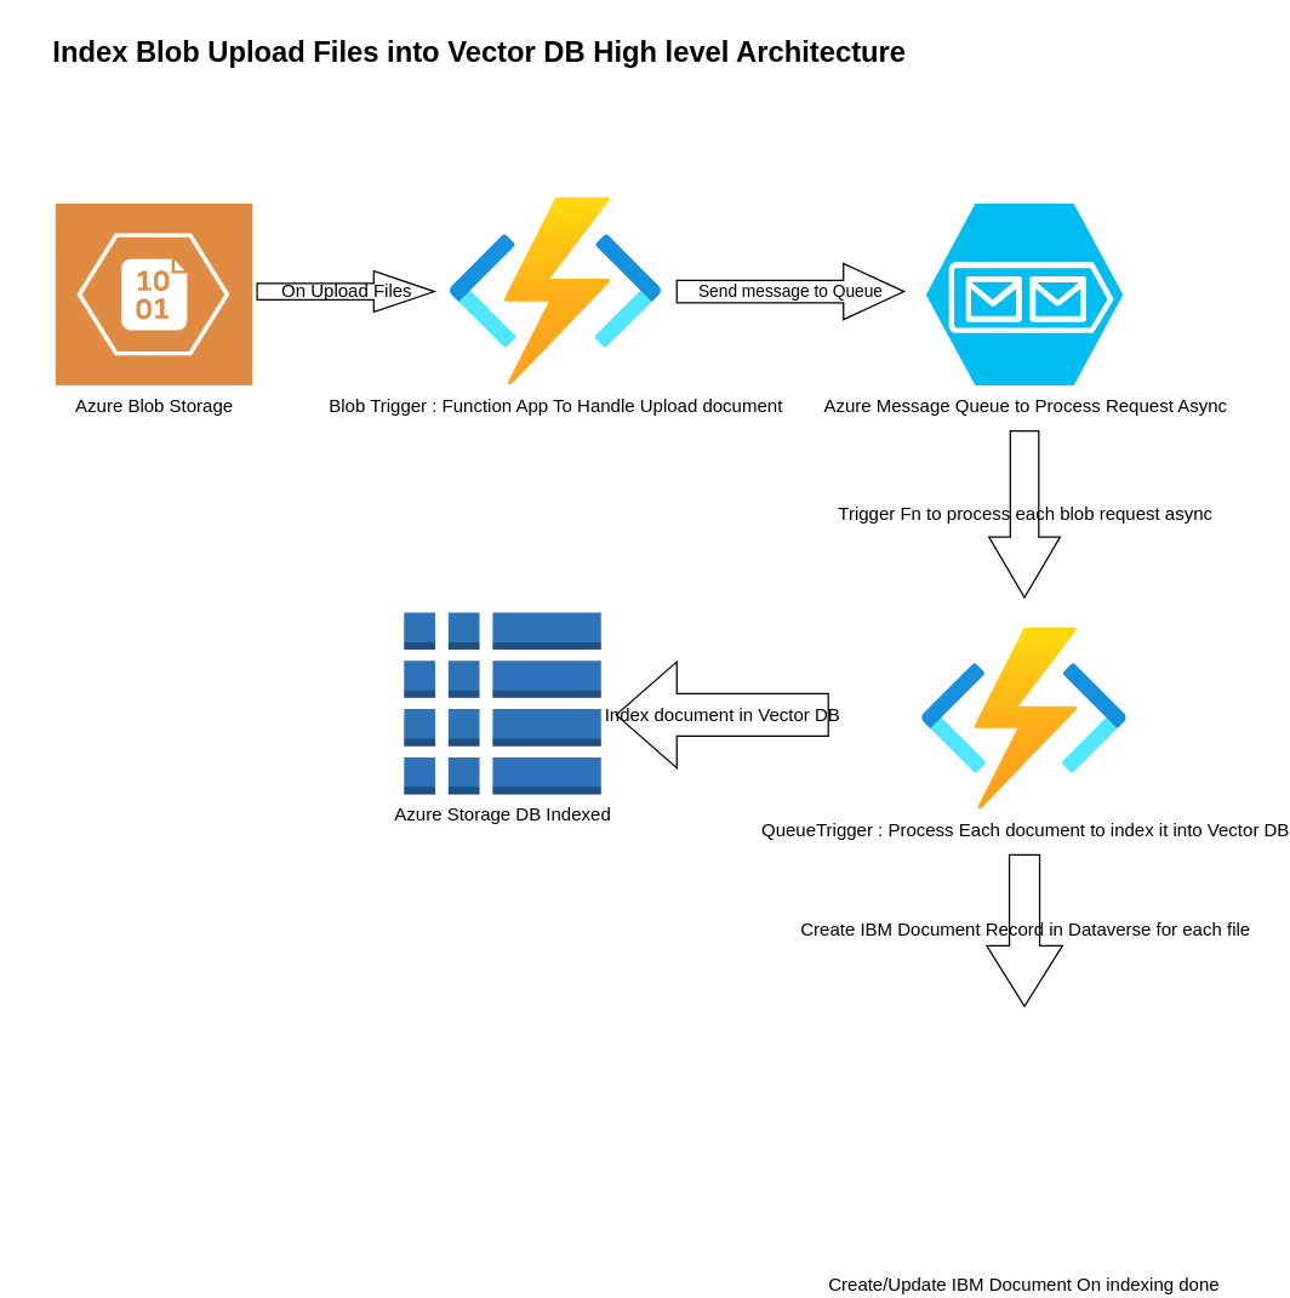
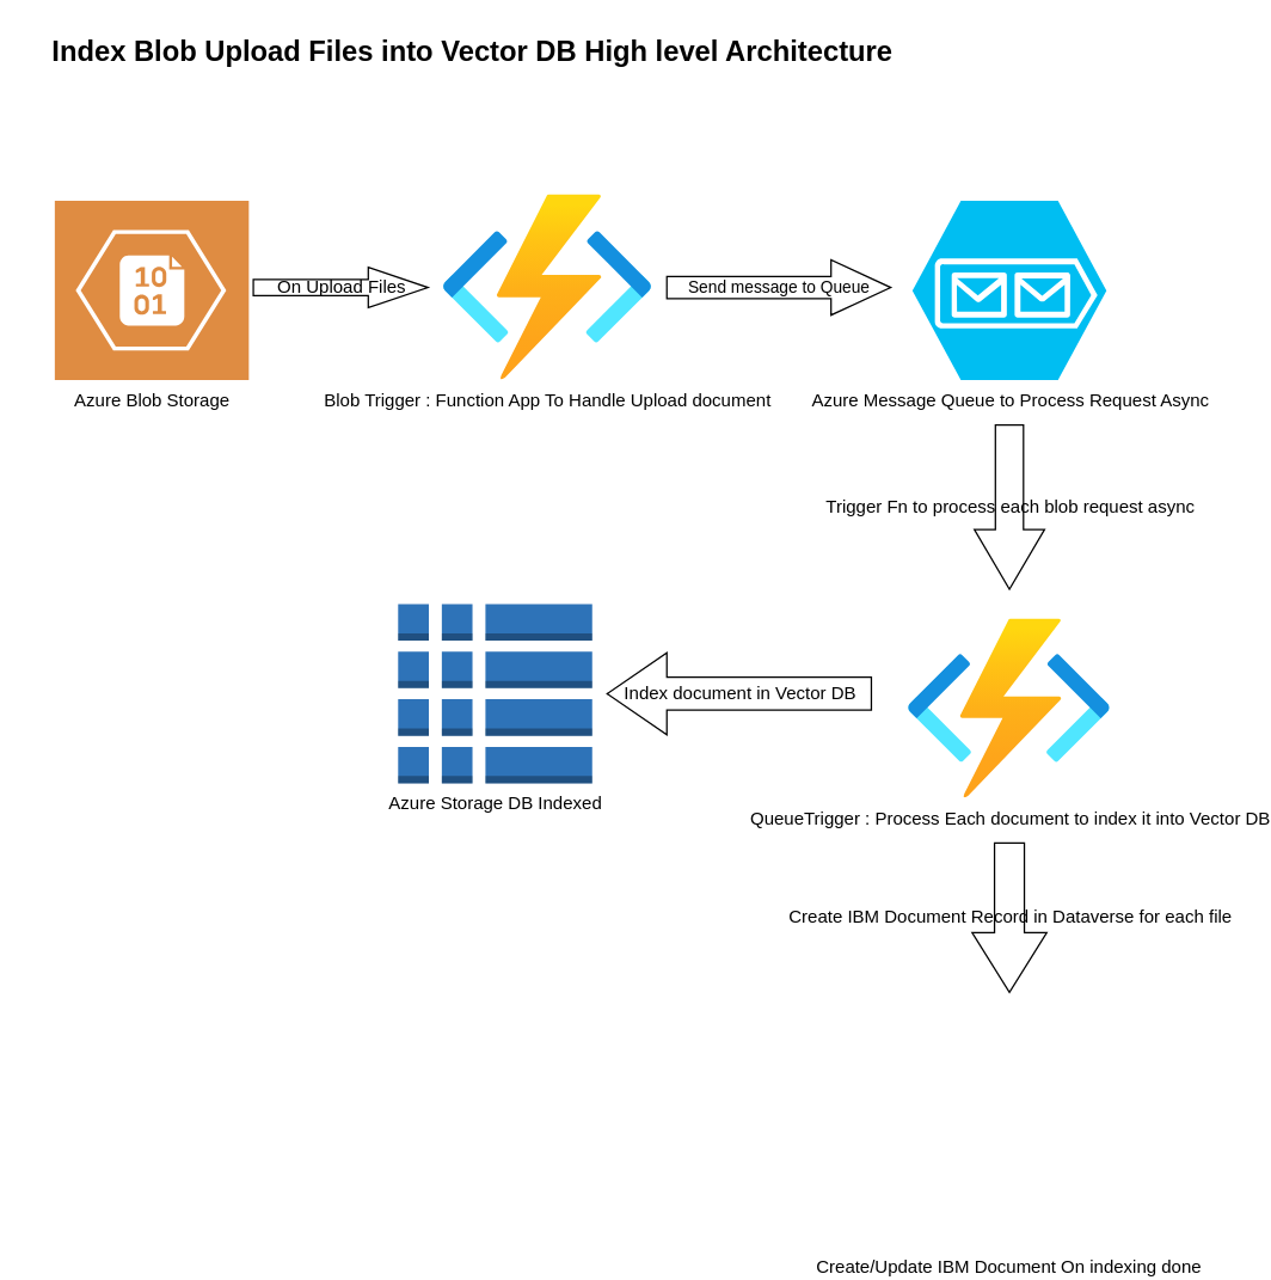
- <mxCell id="10" value="Index document in Vector DB" style="html=1;shadow=0;dashed=0;align=center;verticalAlign=middle;shape=mxgraph.arrows2.arrow;dy=0.6;dx=40;flipH=1;notch=0;" parent="1" vertex="1"><mxGeometry x="406" y="436.5" width="140" height="70" as="geometry" /></mxCell>
+ <mxCell id="10" value="Index document in Vector DB" style="html=1;shadow=0;dashed=0;align=center;verticalAlign=middle;shape=mxgraph.arrows2.arrow;dy=0.6;dx=40;flipH=1;notch=0;" parent="1" vertex="1"><mxGeometry x="406" y="436.5" width="177" height="55" as="geometry" /></mxCell>
